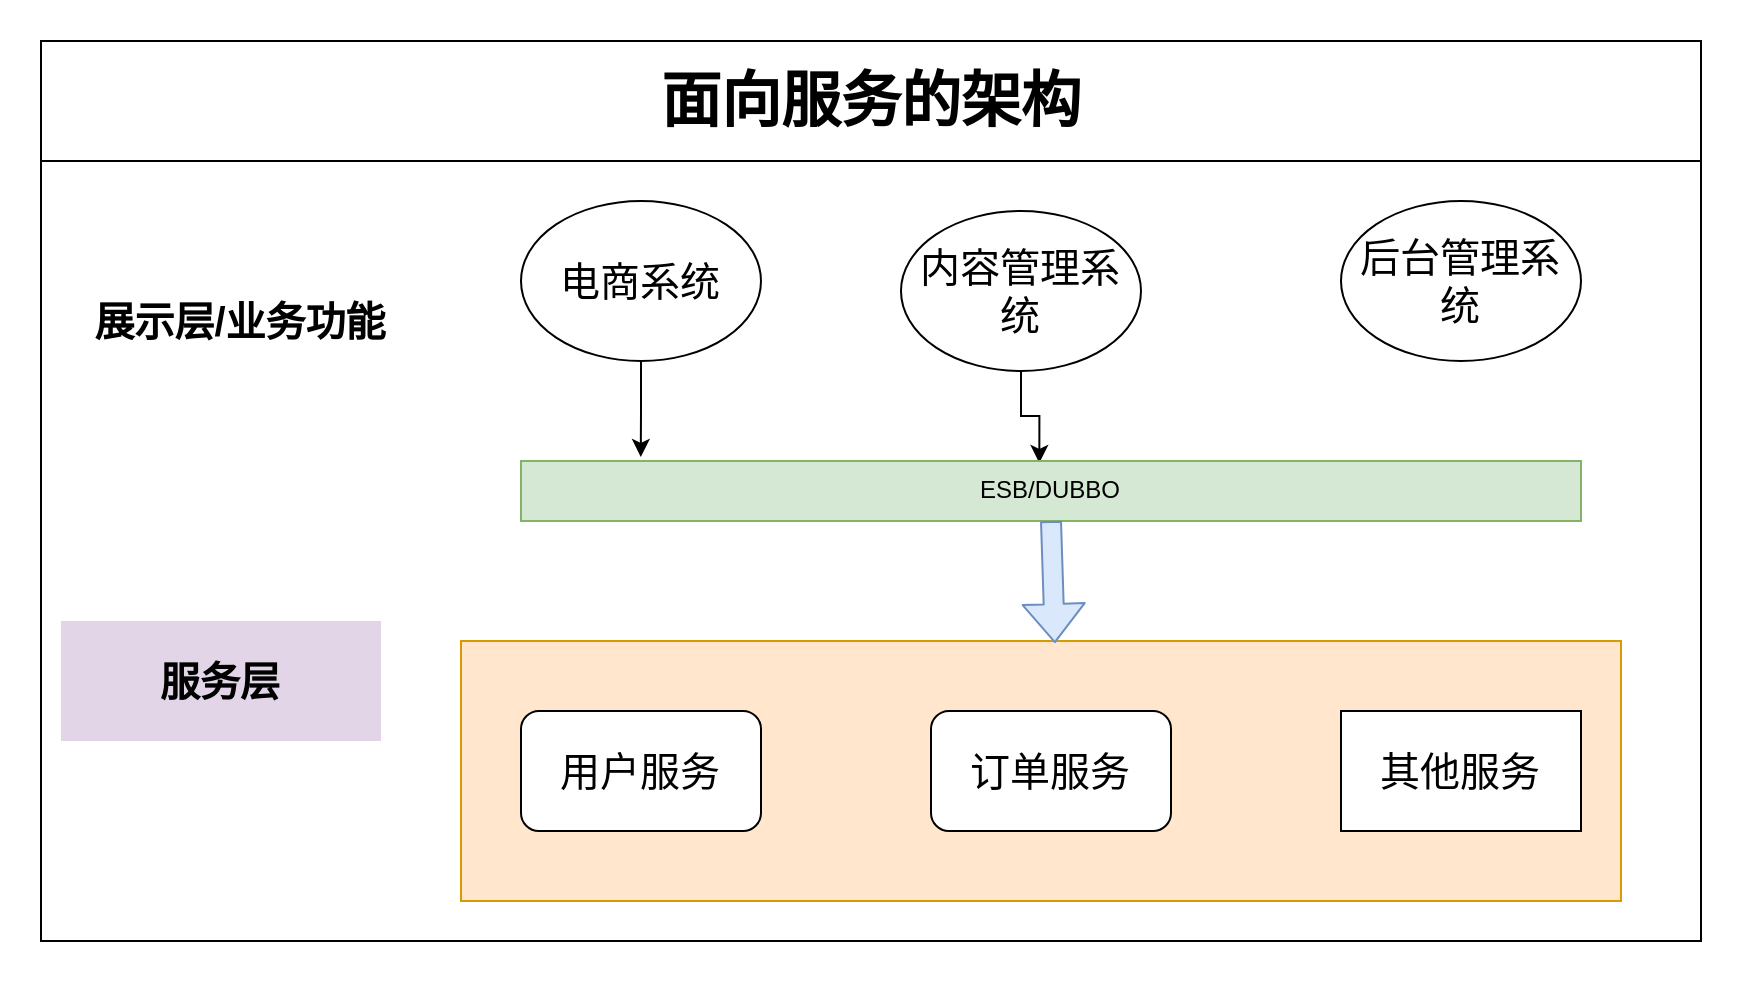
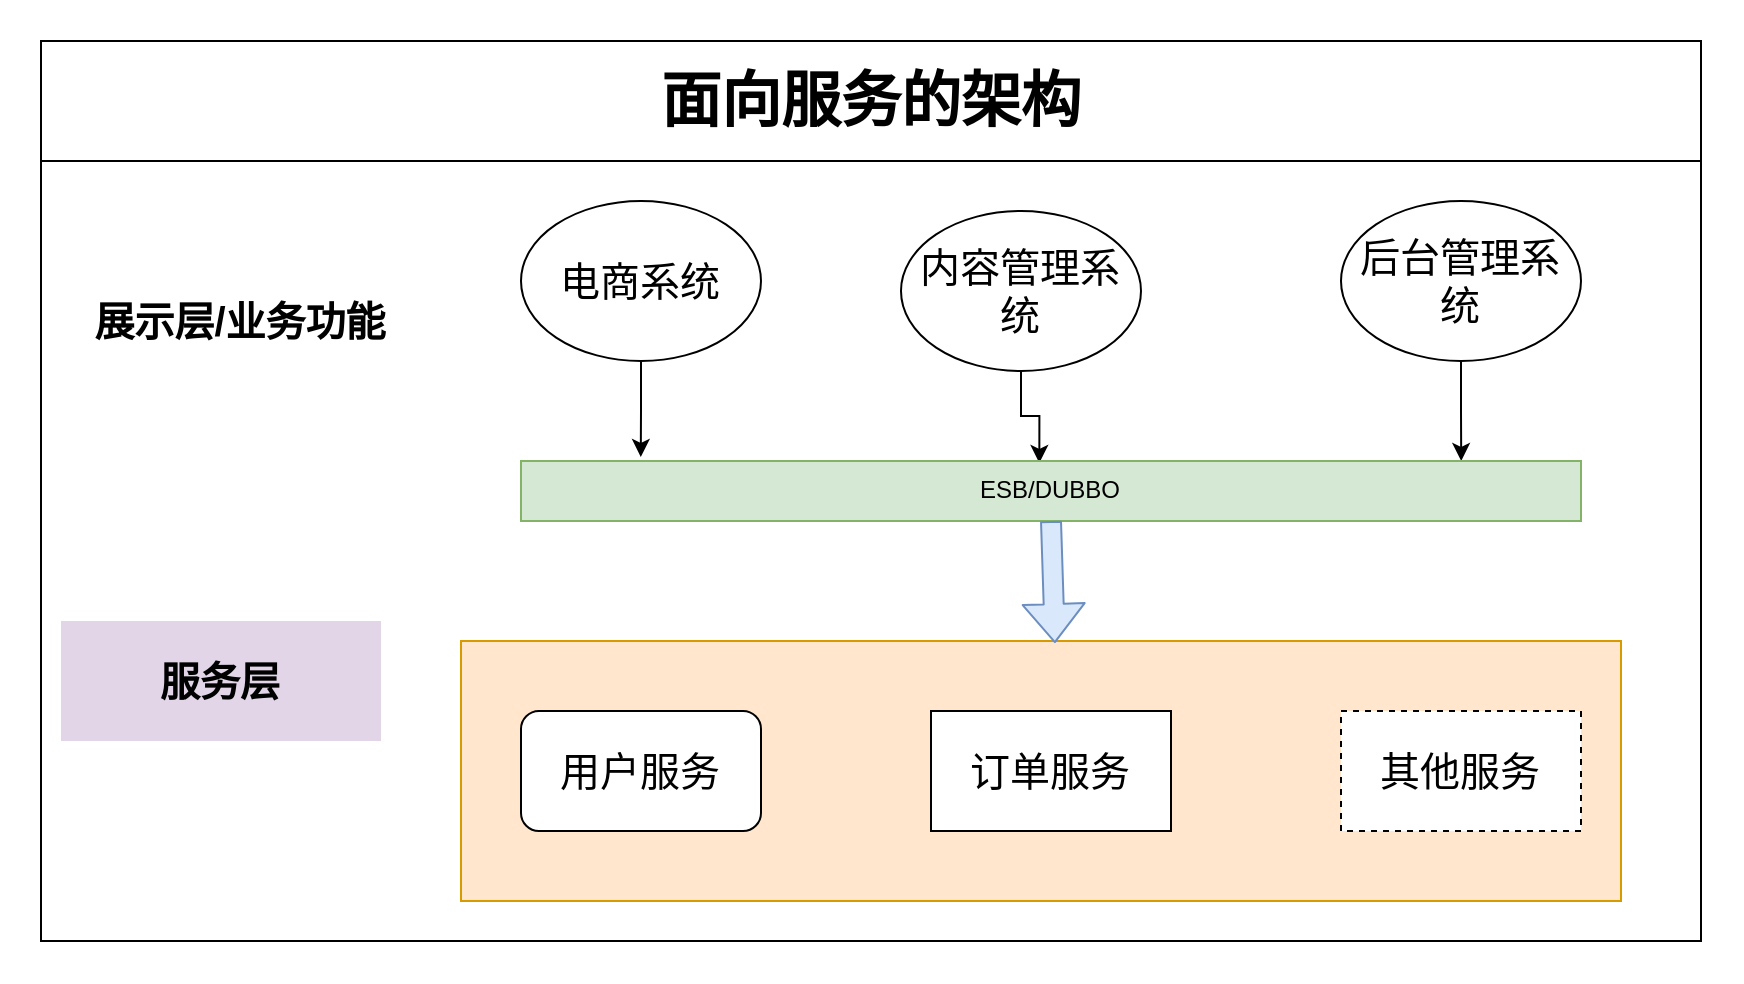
+ <mxCell id="10" style="edgeStyle=orthogonalEdgeStyle;rounded=0;orthogonalLoop=1;jettySize=auto;html=1;entryX=0.887;entryY=0;entryDx=0;entryDy=0;entryPerimeter=0;" edge="1" parent="2" source="11" target="15"><mxGeometry relative="1" as="geometry" /></mxCell>
- <mxCell id="13" value="订单服务" style="whiteSpace=wrap;html=1;fontSize=20;rounded=1;" vertex="1" parent="2"><mxGeometry x="445" y="335" width="120" height="60" as="geometry" /></mxCell>
+ <mxCell id="13" value="订单服务" style="rounded=0;whiteSpace=wrap;html=1;fontSize=20;" vertex="1" parent="2"><mxGeometry x="445" y="335" width="120" height="60" as="geometry" /></mxCell>
- <mxCell id="14" value="其他服务" style="rounded=0;whiteSpace=wrap;html=1;fontSize=20;" vertex="1" parent="2"><mxGeometry x="650" y="335" width="120" height="60" as="geometry" /></mxCell>
+ <mxCell id="14" value="其他服务" style="rounded=0;whiteSpace=wrap;html=1;fontSize=20;dashed=1;" vertex="1" parent="2"><mxGeometry x="650" y="335" width="120" height="60" as="geometry" /></mxCell>
